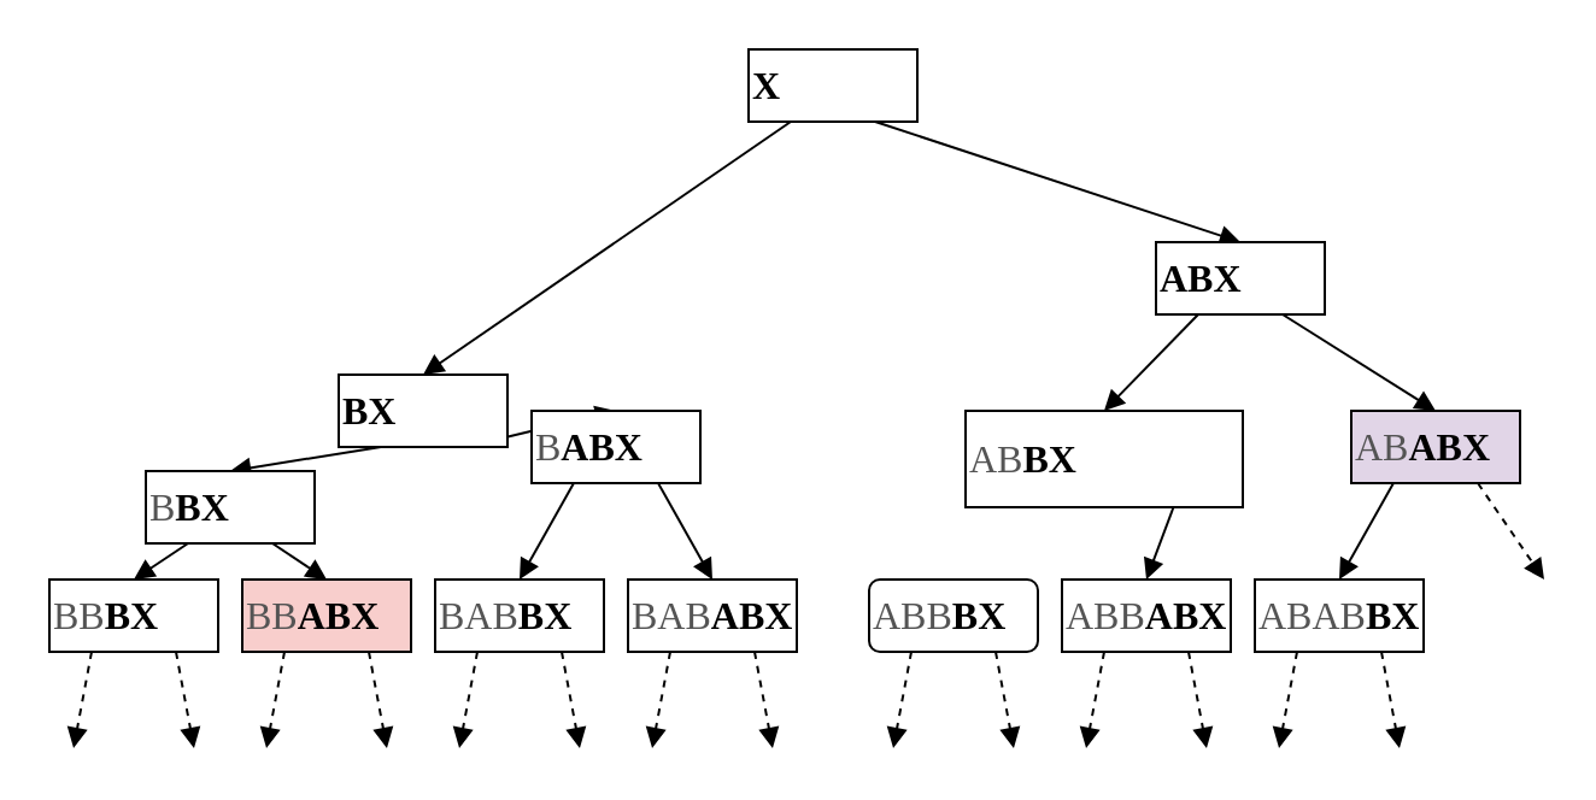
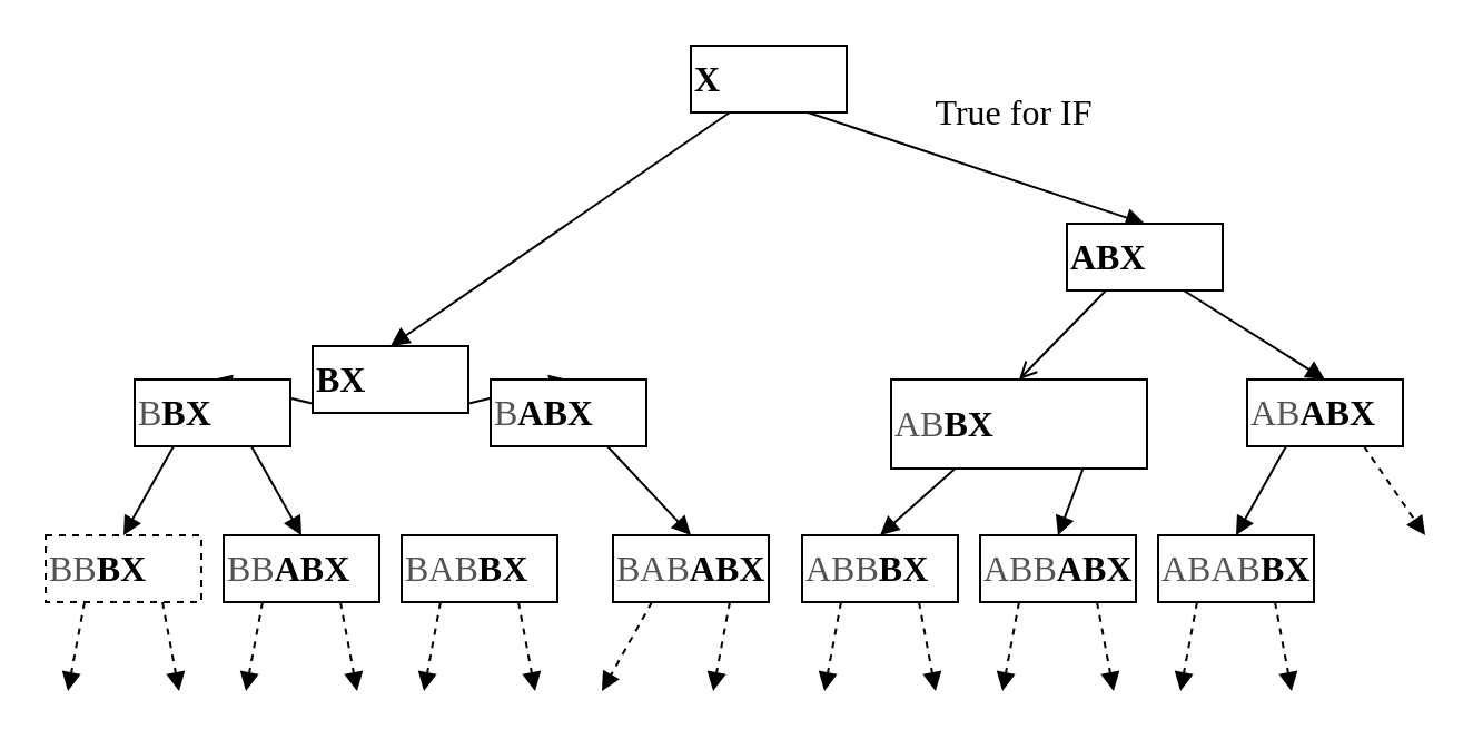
+ <mxCell id="44" value="True for IF" style="text;html=1;align=center;verticalAlign=middle;resizable=0;points=[];autosize=1;fontSize=16;fontFamily=Georgia;" vertex="1" parent="1"><mxGeometry x="410" y="40" width="90" height="20" as="geometry" /></mxCell>
- <mxCell id="8" style="edgeStyle=none;rounded=0;orthogonalLoop=1;jettySize=auto;html=1;exitX=0.25;exitY=1;exitDx=0;exitDy=0;entryX=0.5;entryY=0;entryDx=0;entryDy=0;fontFamily=Georgia;fontSize=16;endArrow=block;endFill=1;" edge="1" parent="1" source="10" target="19"><mxGeometry relative="1" as="geometry" /></mxCell>
+ <mxCell id="8" style="edgeStyle=none;rounded=0;orthogonalLoop=1;jettySize=auto;html=1;exitX=0.25;exitY=1;exitDx=0;exitDy=0;entryX=0.5;entryY=0;entryDx=0;entryDy=0;fontFamily=Georgia;fontSize=16;endArrow=open;endFill=1;" edge="1" parent="1" source="10" target="19"><mxGeometry relative="1" as="geometry" /></mxCell>
- <mxCell id="22" value="&lt;span style=&quot;font-weight: normal&quot;&gt;&lt;font color=&quot;#545454&quot;&gt;AB&lt;/font&gt;&lt;/span&gt;ABX" style="rounded=0;whiteSpace=wrap;html=1;align=left;fontFamily=Georgia;fontStyle=1;fontSize=16;fillColor=#e1d5e7;" vertex="1" parent="1"><mxGeometry x="560" y="170" width="70" height="30" as="geometry" /></mxCell>
+ <mxCell id="22" value="&lt;span style=&quot;font-weight: normal&quot;&gt;&lt;font color=&quot;#545454&quot;&gt;AB&lt;/font&gt;&lt;/span&gt;ABX" style="rounded=0;whiteSpace=wrap;html=1;align=left;fontFamily=Georgia;fontStyle=1;fontSize=16;" vertex="1" parent="1"><mxGeometry x="560" y="170" width="70" height="30" as="geometry" /></mxCell>
- <mxCell id="13" value="&lt;span style=&quot;font-weight: normal&quot;&gt;&lt;font color=&quot;#545454&quot;&gt;B&lt;/font&gt;&lt;/span&gt;BX" style="rounded=0;whiteSpace=wrap;html=1;align=left;fontFamily=Georgia;fontStyle=1;fontSize=16;" vertex="1" parent="1"><mxGeometry x="60" y="195" width="70" height="30" as="geometry" /></mxCell>
+ <mxCell id="13" value="&lt;span style=&quot;font-weight: normal&quot;&gt;&lt;font color=&quot;#545454&quot;&gt;B&lt;/font&gt;&lt;/span&gt;BX" style="rounded=0;whiteSpace=wrap;html=1;align=left;fontFamily=Georgia;fontStyle=1;fontSize=16;" vertex="1" parent="1"><mxGeometry x="60" y="170" width="70" height="30" as="geometry" /></mxCell>
- <mxCell id="14" style="edgeStyle=none;rounded=0;orthogonalLoop=1;jettySize=auto;html=1;exitX=0.25;exitY=1;exitDx=0;exitDy=0;entryX=0.5;entryY=0;entryDx=0;entryDy=0;fontFamily=Georgia;fontSize=16;endArrow=block;endFill=1;" edge="1" parent="1" source="16" target="31"><mxGeometry relative="1" as="geometry" /></mxCell>
+ <mxCell id="17" style="edgeStyle=none;rounded=0;orthogonalLoop=1;jettySize=auto;html=1;exitX=0.25;exitY=1;exitDx=0;exitDy=0;entryX=0.5;entryY=0;entryDx=0;entryDy=0;fontFamily=Georgia;fontSize=16;endArrow=block;endFill=1;" edge="1" parent="1" source="19" target="37"><mxGeometry relative="1" as="geometry" /></mxCell>
- <mxCell id="25" value="&lt;span style=&quot;font-weight: normal&quot;&gt;&lt;font color=&quot;#545454&quot;&gt;BB&lt;/font&gt;&lt;/span&gt;BX" style="rounded=0;whiteSpace=wrap;html=1;align=left;fontFamily=Georgia;fontStyle=1;fontSize=16;" vertex="1" parent="1"><mxGeometry x="20" y="240" width="70" height="30" as="geometry" /></mxCell>
+ <mxCell id="25" value="&lt;span style=&quot;font-weight: normal&quot;&gt;&lt;font color=&quot;#545454&quot;&gt;BB&lt;/font&gt;&lt;/span&gt;BX" style="rounded=0;whiteSpace=wrap;html=1;align=left;fontFamily=Georgia;fontStyle=1;fontSize=16;dashed=1;" vertex="1" parent="1"><mxGeometry x="20" y="240" width="70" height="30" as="geometry" /></mxCell>
- <mxCell id="28" value="&lt;span style=&quot;font-weight: normal&quot;&gt;&lt;font color=&quot;#545454&quot;&gt;BB&lt;/font&gt;&lt;/span&gt;ABX" style="rounded=0;whiteSpace=wrap;html=1;align=left;fontFamily=Georgia;fontStyle=1;fontSize=16;fillColor=#f8cecc;" vertex="1" parent="1"><mxGeometry x="100" y="240" width="70" height="30" as="geometry" /></mxCell>
+ <mxCell id="28" value="&lt;span style=&quot;font-weight: normal&quot;&gt;&lt;font color=&quot;#545454&quot;&gt;BB&lt;/font&gt;&lt;/span&gt;ABX" style="rounded=0;whiteSpace=wrap;html=1;align=left;fontFamily=Georgia;fontStyle=1;fontSize=16;" vertex="1" parent="1"><mxGeometry x="100" y="240" width="70" height="30" as="geometry" /></mxCell>
- <mxCell id="34" value="&lt;span style=&quot;font-weight: normal&quot;&gt;&lt;font color=&quot;#545454&quot;&gt;BAB&lt;/font&gt;&lt;/span&gt;ABX" style="rounded=0;whiteSpace=wrap;html=1;align=left;fontFamily=Georgia;fontStyle=1;fontSize=16;" vertex="1" parent="1"><mxGeometry x="260" y="240" width="70" height="30" as="geometry" /></mxCell>
+ <mxCell id="34" value="&lt;span style=&quot;font-weight: normal&quot;&gt;&lt;font color=&quot;#545454&quot;&gt;BAB&lt;/font&gt;&lt;/span&gt;ABX" style="rounded=0;whiteSpace=wrap;html=1;align=left;fontFamily=Georgia;fontStyle=1;fontSize=16;" vertex="1" parent="1"><mxGeometry x="275" y="240" width="70" height="30" as="geometry" /></mxCell>
- <mxCell id="37" value="&lt;span style=&quot;font-weight: normal&quot;&gt;&lt;font color=&quot;#545454&quot;&gt;ABB&lt;/font&gt;&lt;/span&gt;BX" style="whiteSpace=wrap;html=1;align=left;fontFamily=Georgia;fontStyle=1;fontSize=16;rounded=1;" vertex="1" parent="1"><mxGeometry x="360" y="240" width="70" height="30" as="geometry" /></mxCell>
+ <mxCell id="37" value="&lt;span style=&quot;font-weight: normal&quot;&gt;&lt;font color=&quot;#545454&quot;&gt;ABB&lt;/font&gt;&lt;/span&gt;BX" style="rounded=0;whiteSpace=wrap;html=1;align=left;fontFamily=Georgia;fontStyle=1;fontSize=16;" vertex="1" parent="1"><mxGeometry x="360" y="240" width="70" height="30" as="geometry" /></mxCell>
